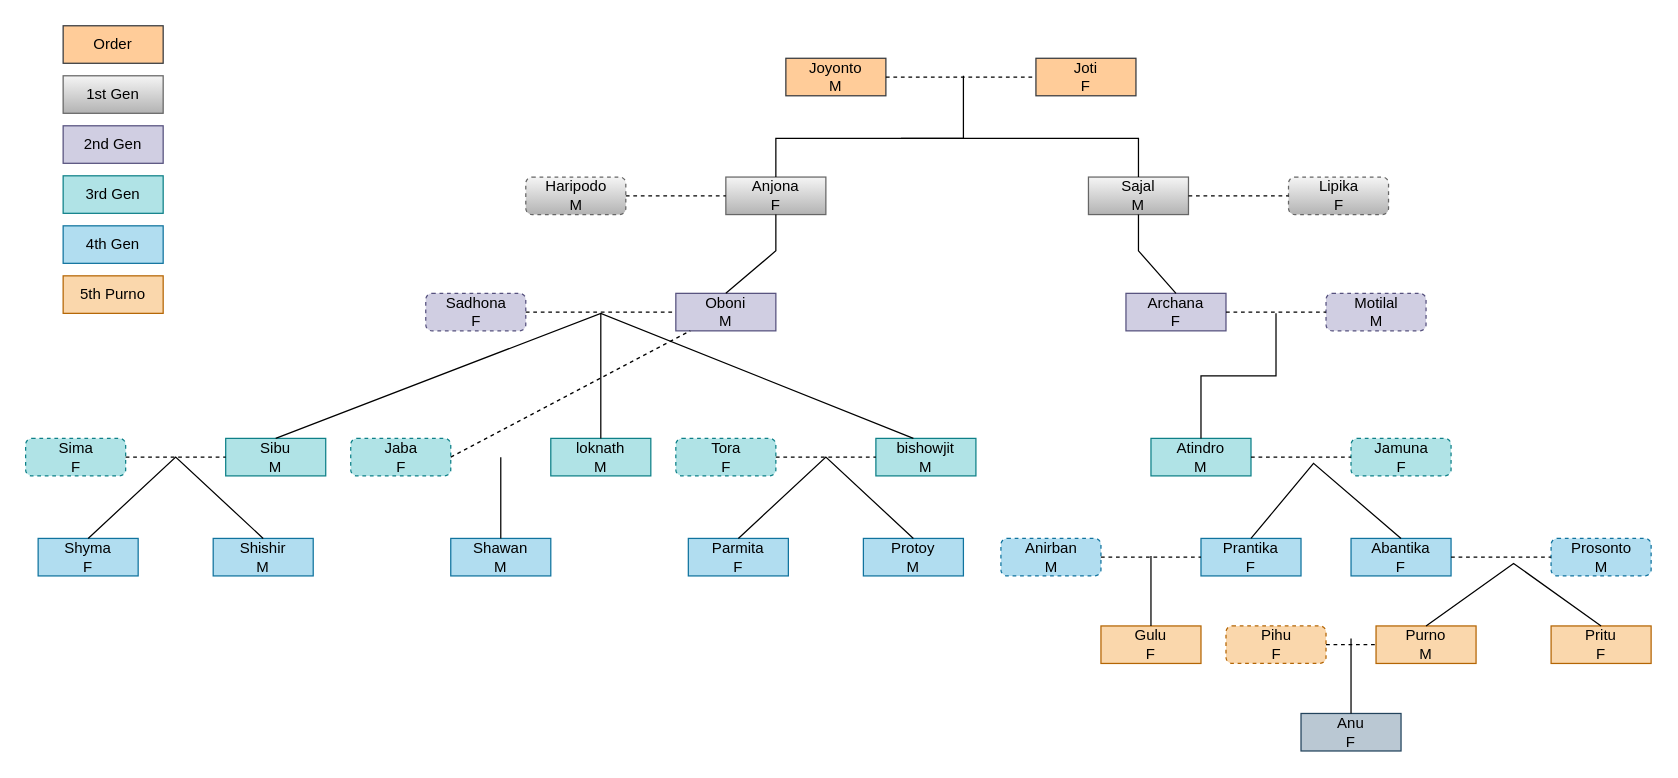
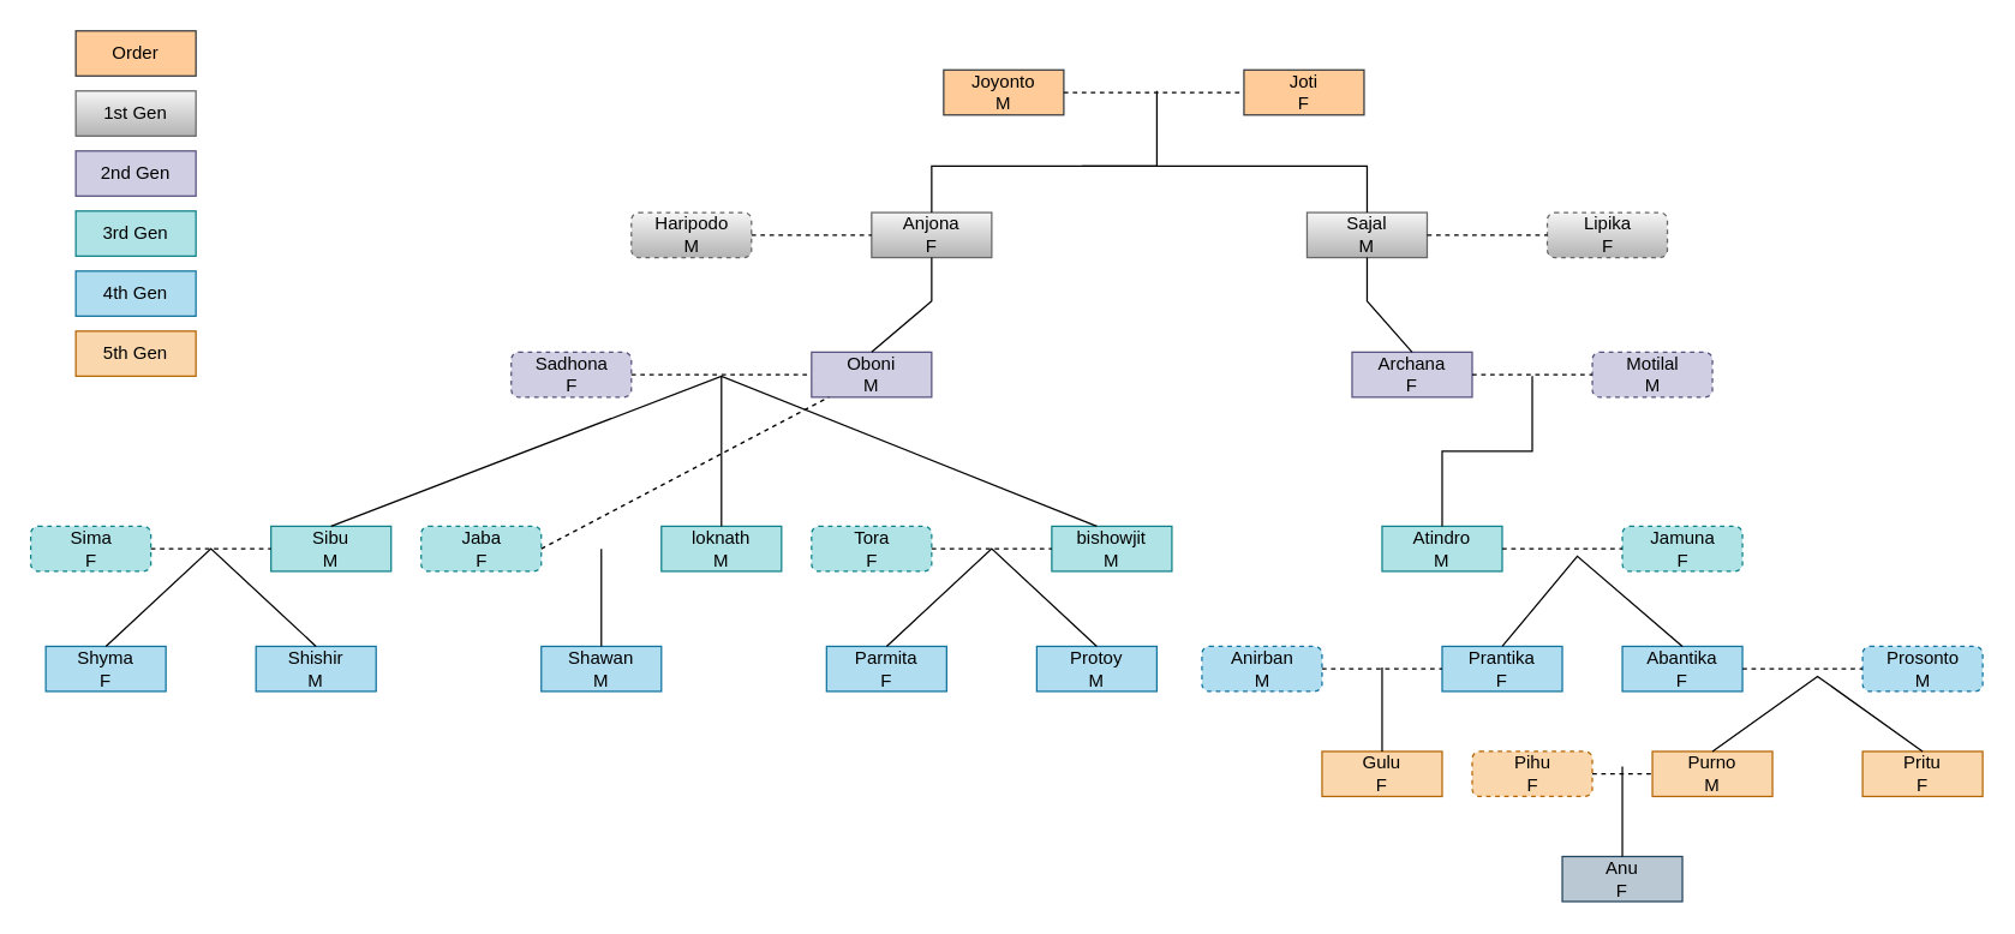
- <mxCell id="54" value="5th Purno" style="rounded=0;whiteSpace=wrap;html=1;fillColor=#fad7ac;strokeColor=#b46504;" vertex="1" parent="1"><mxGeometry x="50" y="220" width="80" height="30" as="geometry" /></mxCell>
+ <mxCell id="54" value="5th Gen" style="rounded=0;whiteSpace=wrap;html=1;fillColor=#fad7ac;strokeColor=#b46504;" vertex="1" parent="1"><mxGeometry x="50" y="220" width="80" height="30" as="geometry" /></mxCell>
